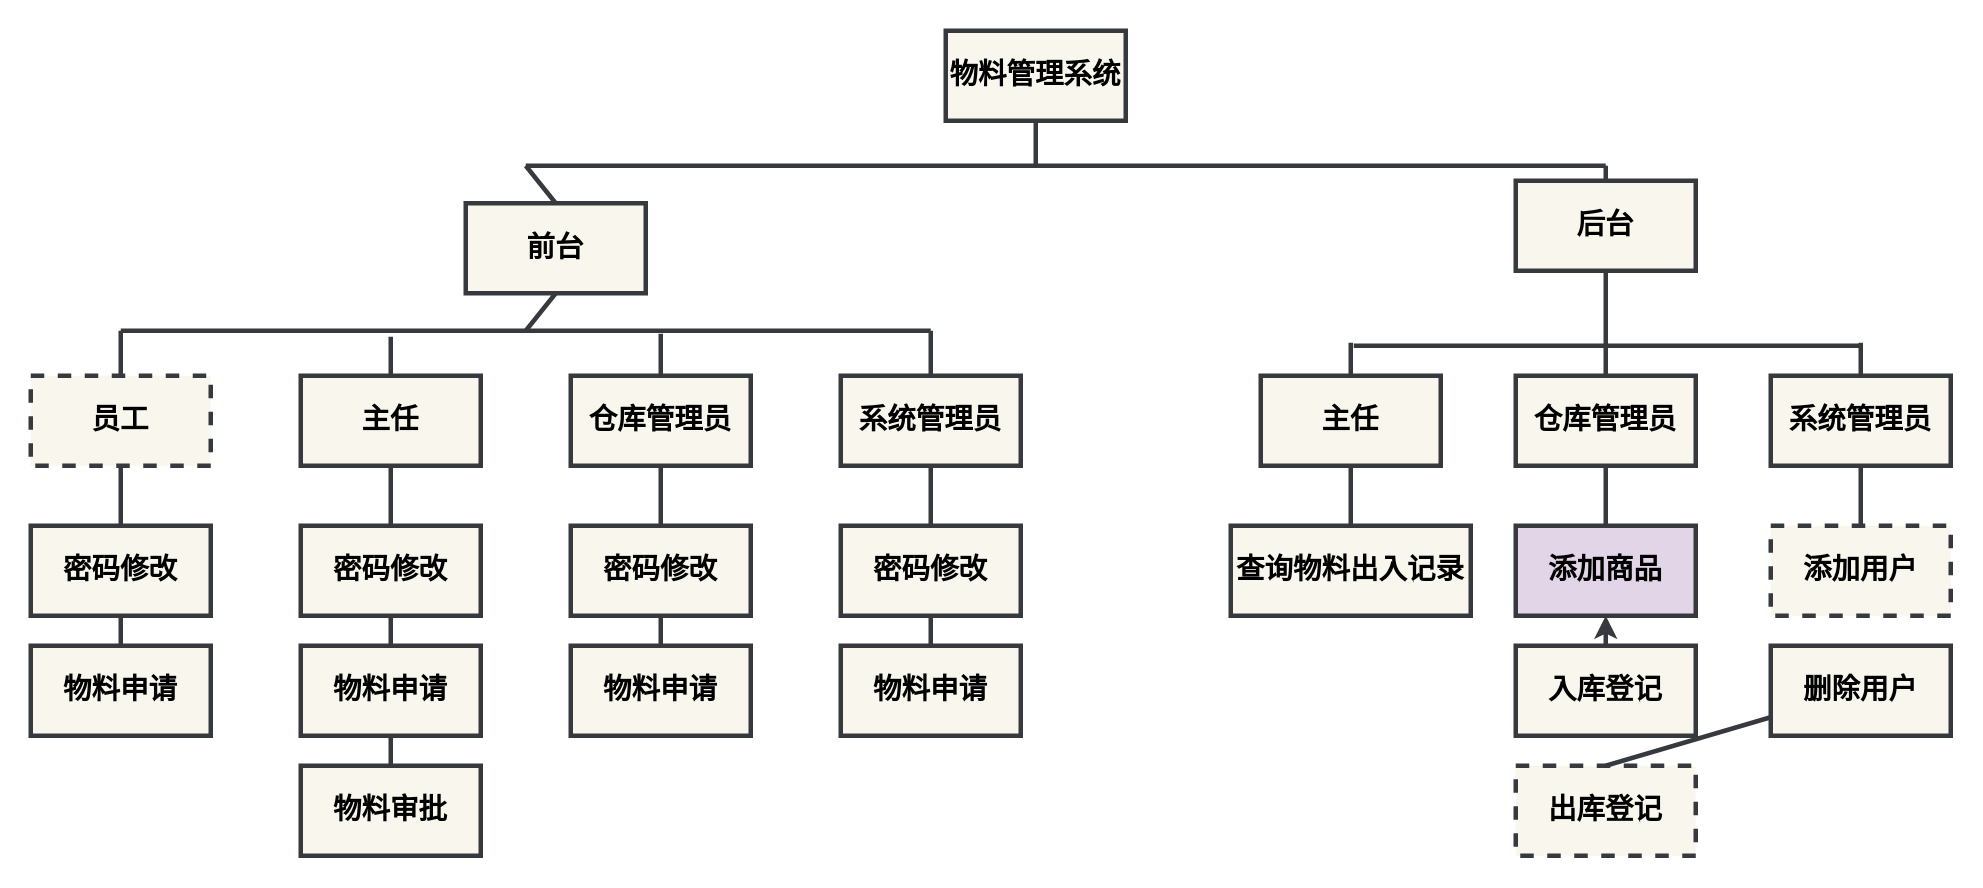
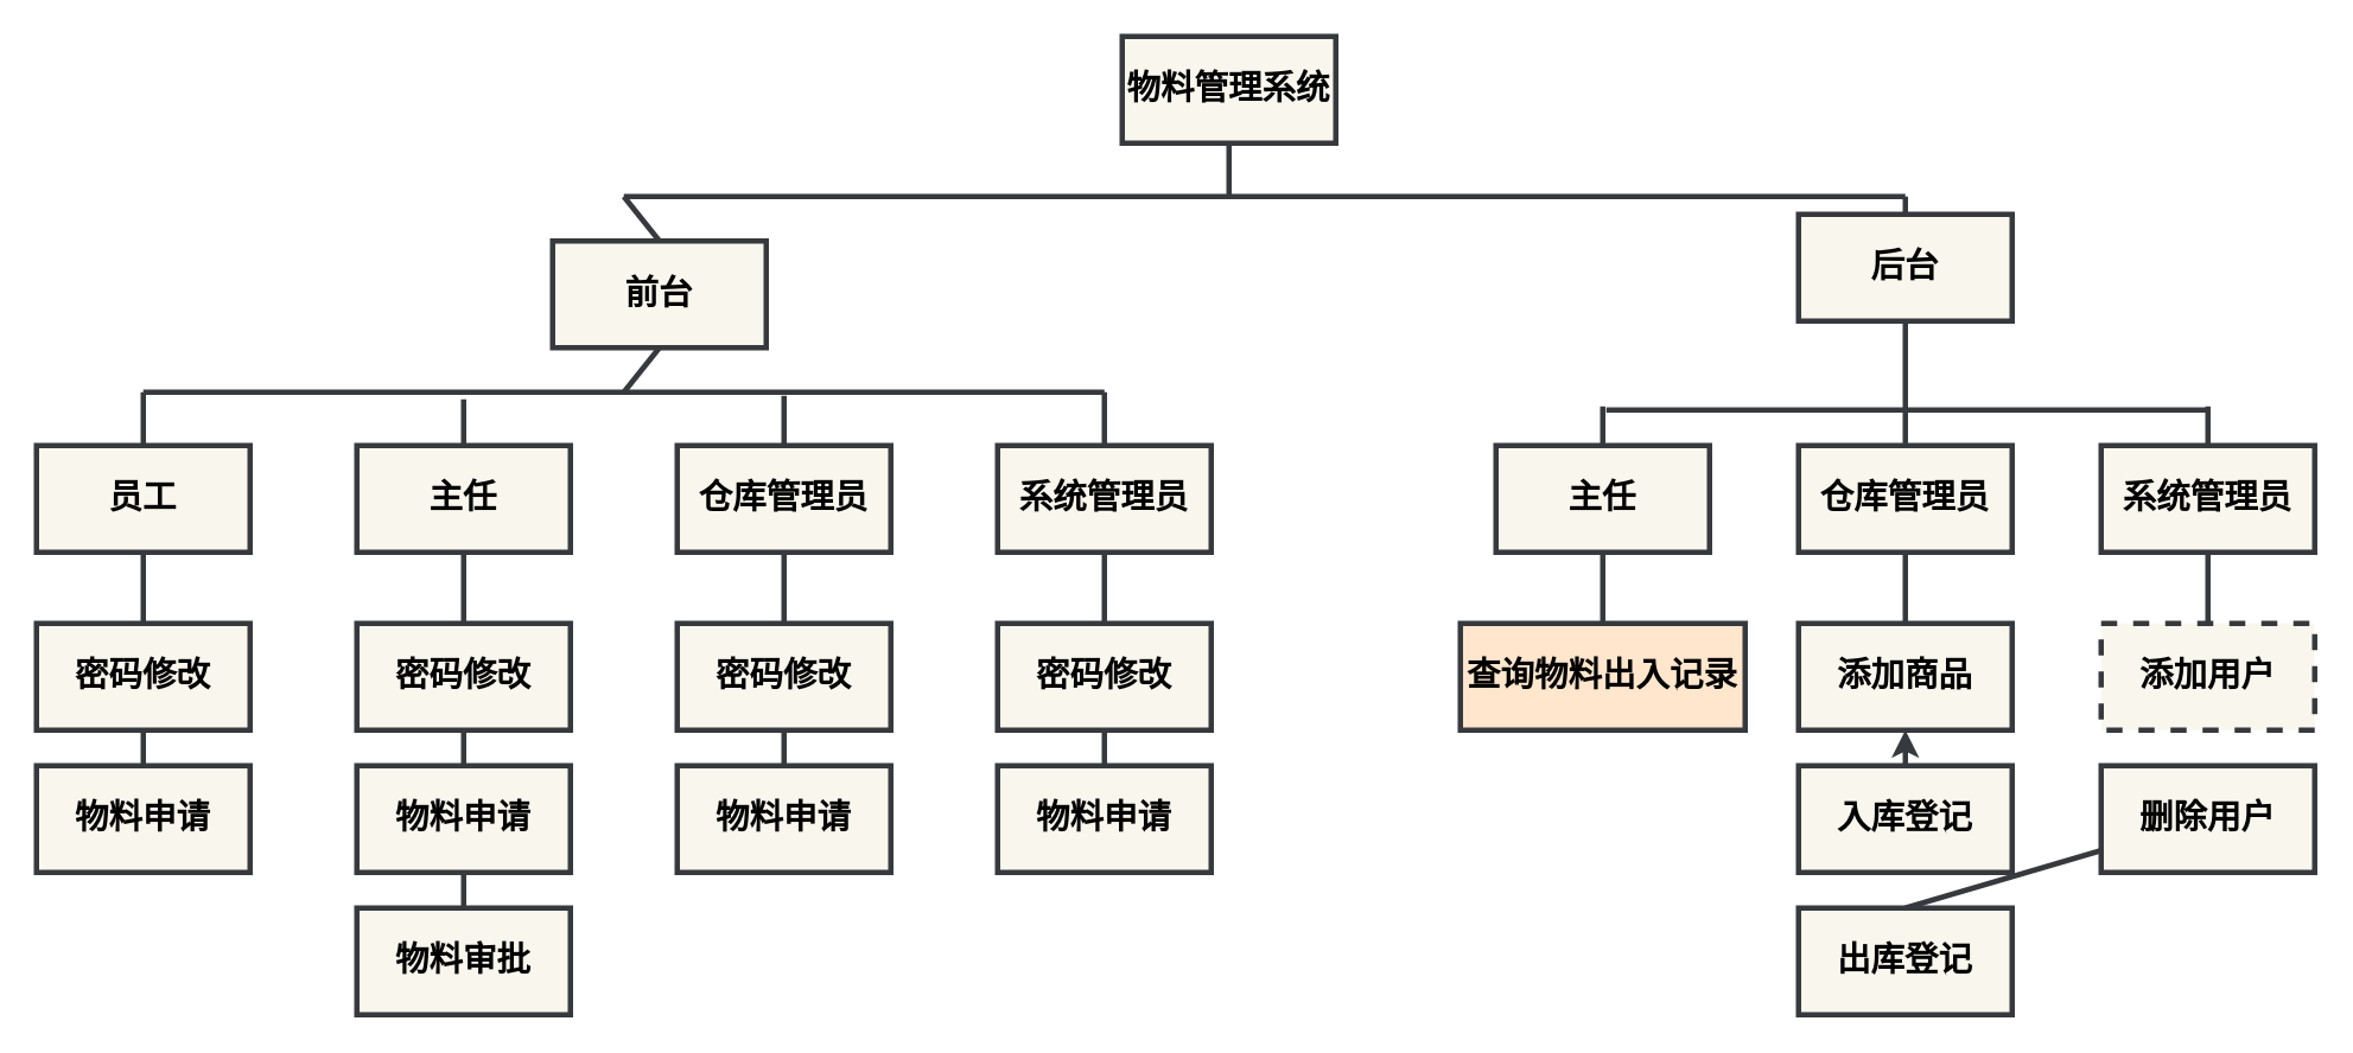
- <mxCell id="5" value="员工" style="rounded=0;whiteSpace=wrap;html=1;fontSize=19;fontStyle=1;spacing=2;strokeWidth=3;fillColor=#f9f7ed;strokeColor=#36393d;dashed=1;" vertex="1" parent="1"><mxGeometry x="20" y="250" width="120" height="60" as="geometry" /></mxCell>
+ <mxCell id="5" value="员工" style="rounded=0;whiteSpace=wrap;html=1;fontSize=19;fontStyle=1;spacing=2;strokeWidth=3;fillColor=#f9f7ed;strokeColor=#36393d;" vertex="1" parent="1"><mxGeometry x="20" y="250" width="120" height="60" as="geometry" /></mxCell>
- <mxCell id="26" value="查询物料出入记录" style="rounded=0;whiteSpace=wrap;html=1;fontSize=19;fontStyle=1;spacing=2;strokeWidth=3;fillColor=#f9f7ed;strokeColor=#36393d;" vertex="1" parent="1"><mxGeometry x="820" y="350" width="160" height="60" as="geometry" /></mxCell>
+ <mxCell id="26" value="查询物料出入记录" style="rounded=0;whiteSpace=wrap;html=1;fontSize=19;fontStyle=1;spacing=2;strokeWidth=3;fillColor=#ffe6cc;strokeColor=#36393d;" vertex="1" parent="1"><mxGeometry x="820" y="350" width="160" height="60" as="geometry" /></mxCell>
- <mxCell id="21" value="添加商品" style="rounded=0;whiteSpace=wrap;html=1;fontSize=19;fontStyle=1;spacing=2;strokeWidth=3;fillColor=#e1d5e7;strokeColor=#36393d;" vertex="1" parent="1"><mxGeometry x="1010" y="350" width="120" height="60" as="geometry" /></mxCell>
+ <mxCell id="21" value="添加商品" style="rounded=0;whiteSpace=wrap;html=1;fontSize=19;fontStyle=1;spacing=2;strokeWidth=3;fillColor=#f9f7ed;strokeColor=#36393d;" vertex="1" parent="1"><mxGeometry x="1010" y="350" width="120" height="60" as="geometry" /></mxCell>
- <mxCell id="23" value="出库登记" style="rounded=0;whiteSpace=wrap;html=1;fontSize=19;fontStyle=1;spacing=2;strokeWidth=3;fillColor=#f9f7ed;strokeColor=#36393d;dashed=1;" vertex="1" parent="1"><mxGeometry x="1010" y="510" width="120" height="60" as="geometry" /></mxCell>
+ <mxCell id="23" value="出库登记" style="rounded=0;whiteSpace=wrap;html=1;fontSize=19;fontStyle=1;spacing=2;strokeWidth=3;fillColor=#f9f7ed;strokeColor=#36393d;" vertex="1" parent="1"><mxGeometry x="1010" y="510" width="120" height="60" as="geometry" /></mxCell>
